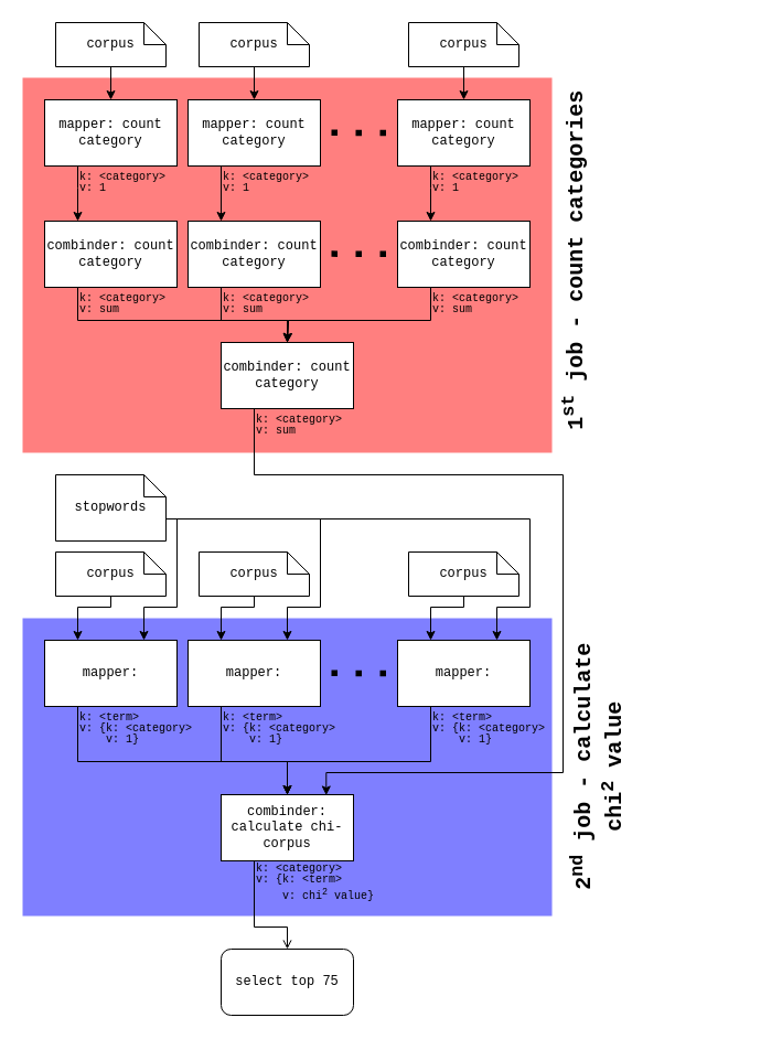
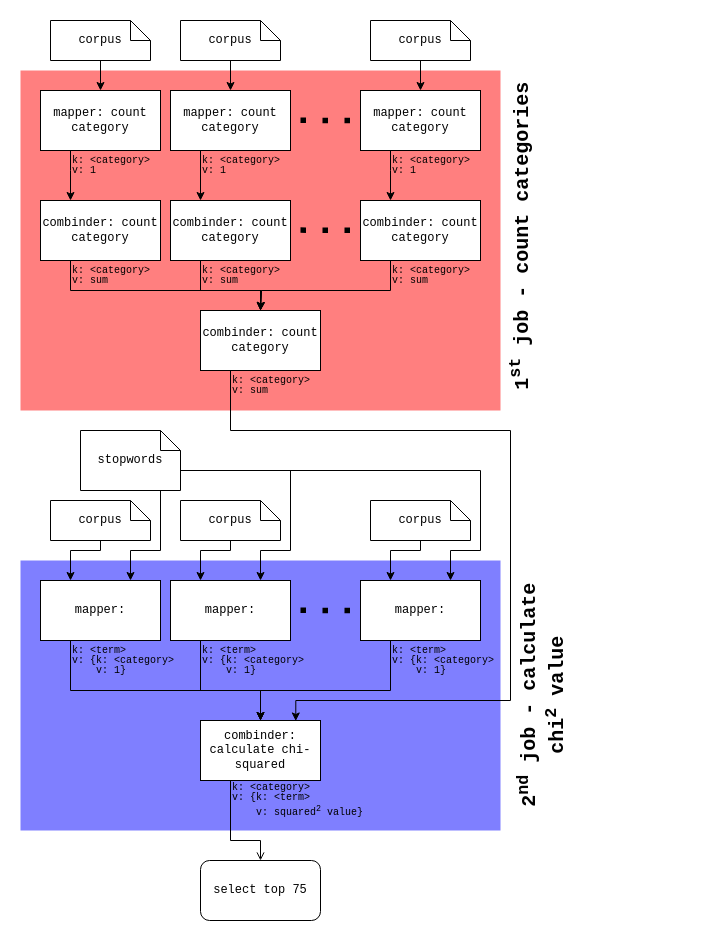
- <mxCell id="54" value="stopwords" style="shape=note;size=20;whiteSpace=wrap;html=1;fontFamily=Courier New;" vertex="1" parent="1"><mxGeometry x="50" y="430" width="100" height="60" as="geometry" /></mxCell>
+ <mxCell id="54" value="stopwords" style="shape=note;size=20;whiteSpace=wrap;html=1;fontFamily=Courier New;" vertex="1" parent="1"><mxGeometry x="80" y="430" width="100" height="60" as="geometry" /></mxCell>
- <mxCell id="41" value="combinder: calculate chi-corpus" style="rounded=0;whiteSpace=wrap;html=1;fontFamily=Courier New;" vertex="1" parent="1"><mxGeometry x="200" y="720" width="120" height="60" as="geometry" /></mxCell>
+ <mxCell id="41" value="combinder: calculate chi-squared" style="rounded=0;whiteSpace=wrap;html=1;fontFamily=Courier New;" vertex="1" parent="1"><mxGeometry x="200" y="720" width="120" height="60" as="geometry" /></mxCell>
- <mxCell id="56" value="&lt;div align=&quot;left&quot; style=&quot;line-height: 100%; font-size: 10px;&quot;&gt;&lt;font style=&quot;font-size: 10px;&quot;&gt;k: &amp;lt;category&amp;gt;&lt;br&gt;v: {k: &amp;lt;term&amp;gt;&lt;br&gt;&amp;nbsp;&amp;nbsp;&amp;nbsp; v: chi&lt;sup&gt;2&lt;/sup&gt; value}&lt;br&gt;&lt;/font&gt;&lt;/div&gt;" style="text;html=1;align=left;verticalAlign=middle;resizable=0;points=[];autosize=1;strokeColor=none;fillColor=none;fontFamily=Courier New;" vertex="1" parent="1"><mxGeometry x="230" y="775" width="130" height="50" as="geometry" /></mxCell>
+ <mxCell id="56" value="&lt;div align=&quot;left&quot; style=&quot;line-height: 100%; font-size: 10px;&quot;&gt;&lt;font style=&quot;font-size: 10px;&quot;&gt;k: &amp;lt;category&amp;gt;&lt;br&gt;v: {k: &amp;lt;term&amp;gt;&lt;br&gt;&amp;nbsp;&amp;nbsp;&amp;nbsp; v: squared&lt;sup&gt;2&lt;/sup&gt; value}&lt;br&gt;&lt;/font&gt;&lt;/div&gt;" style="text;html=1;align=left;verticalAlign=middle;resizable=0;points=[];autosize=1;strokeColor=none;fillColor=none;fontFamily=Courier New;" vertex="1" parent="1"><mxGeometry x="230" y="775" width="130" height="50" as="geometry" /></mxCell>
